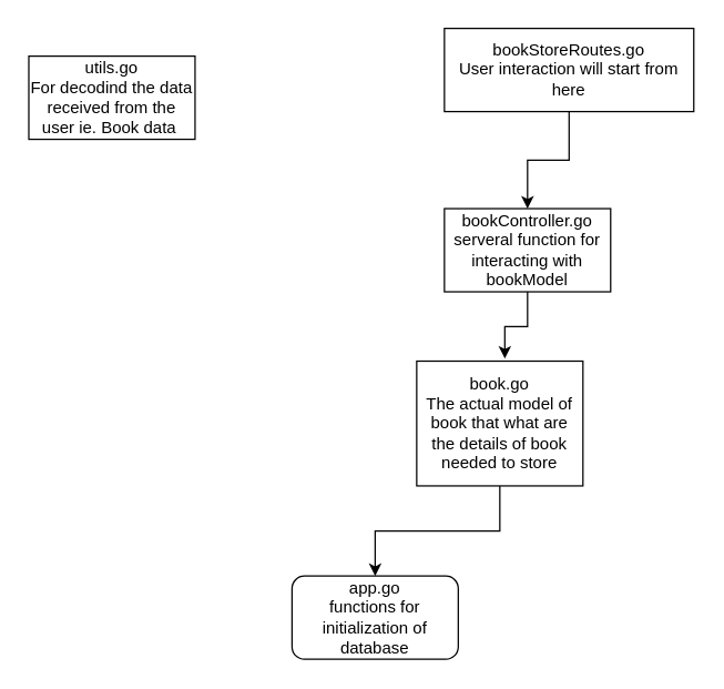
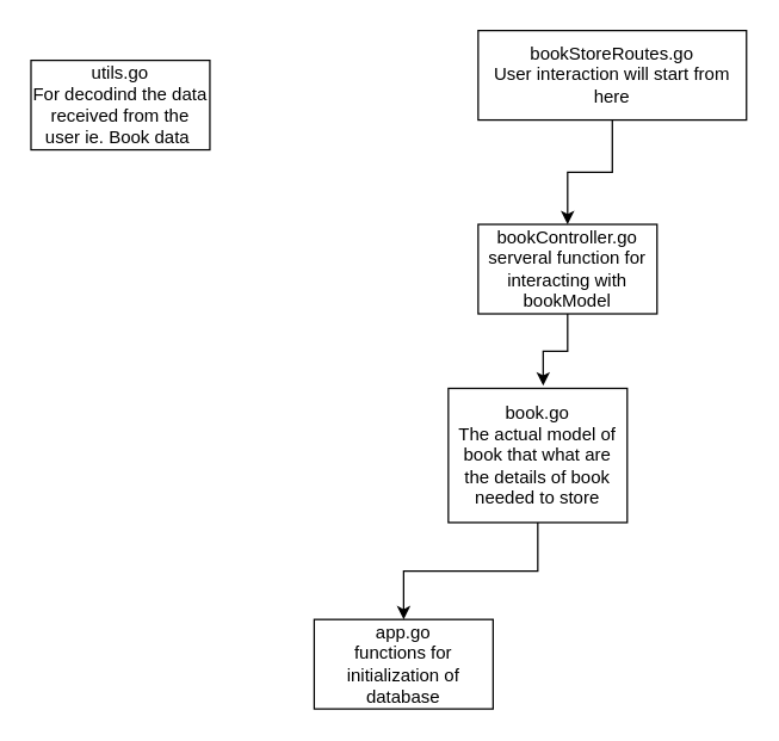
- <mxCell id="8" value="app.go&lt;br&gt;functions for initialization of database" style="whiteSpace=wrap;html=1;rounded=1;" vertex="1" parent="1"><mxGeometry x="210" y="415" width="120" height="60" as="geometry" /></mxCell>
+ <mxCell id="8" value="app.go&lt;br&gt;functions for initialization of database" style="rounded=0;whiteSpace=wrap;html=1;" vertex="1" parent="1"><mxGeometry x="210" y="415" width="120" height="60" as="geometry" /></mxCell>
